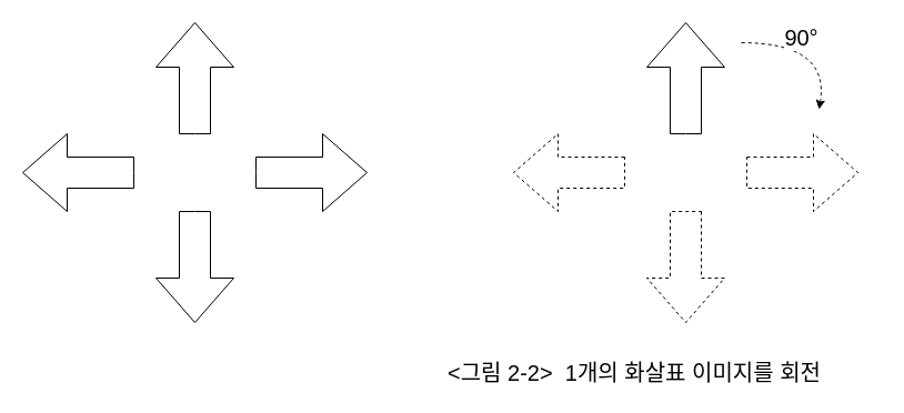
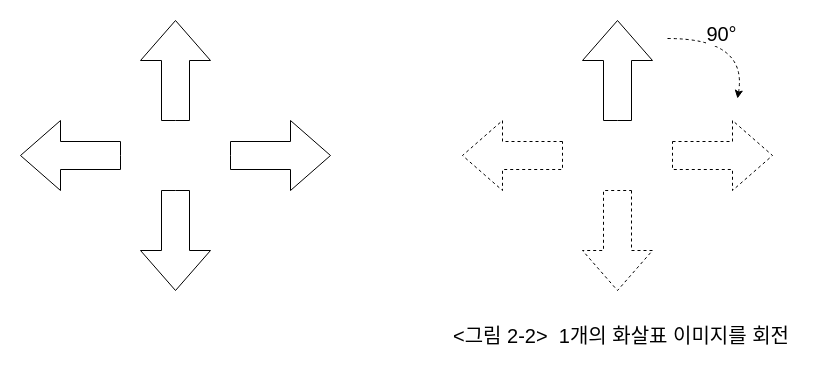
- <mxCell id="12" value="&amp;lt;그림 2-2&amp;gt; &amp;nbsp;1개의 화살표 이미지를 회전" style="text;html=1;strokeColor=none;fillColor=none;align=center;verticalAlign=middle;whiteSpace=wrap;rounded=0;dashed=1;fontSize=20;" vertex="1" parent="1"><mxGeometry x="400" y="320" width="342" height="30" as="geometry" /></mxCell>
+ <mxCell id="12" value="&amp;lt;그림 2-2&amp;gt; &amp;nbsp;1개의 화살표 이미지를 회전" style="text;html=1;strokeColor=none;fillColor=none;align=center;verticalAlign=middle;whiteSpace=wrap;rounded=0;dashed=1;fontSize=20;" vertex="1" parent="1"><mxGeometry x="450" y="320" width="342" height="30" as="geometry" /></mxCell>
